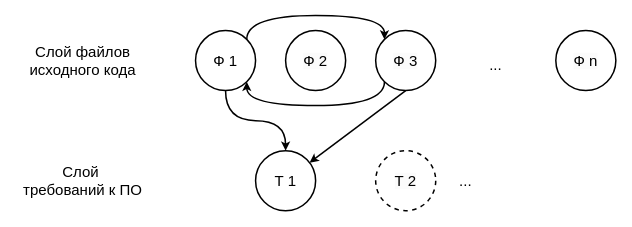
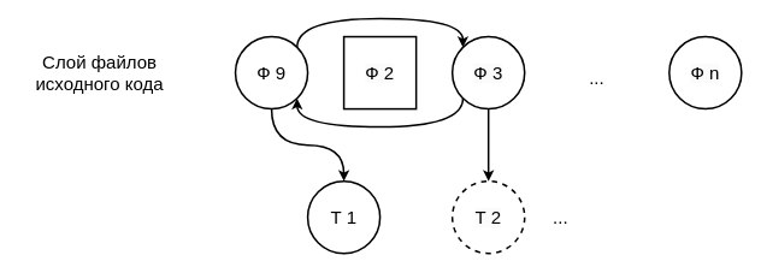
- <mxCell id="4" value="Ф 1" style="ellipse;whiteSpace=wrap;html=1;aspect=fixed;fontSize=20;strokeWidth=2;" parent="1" vertex="1"><mxGeometry x="260" y="40" width="80" height="80" as="geometry" /></mxCell>
+ <mxCell id="4" value="Ф 9" style="ellipse;whiteSpace=wrap;html=1;aspect=fixed;fontSize=20;strokeWidth=2;" parent="1" vertex="1"><mxGeometry x="260" y="40" width="80" height="80" as="geometry" /></mxCell>
- <mxCell id="5" value="&lt;span style=&quot;color: rgb(0, 0, 0); font-family: Helvetica; font-size: 20px; font-style: normal; font-variant-ligatures: normal; font-variant-caps: normal; font-weight: 400; letter-spacing: normal; orphans: 2; text-align: center; text-indent: 0px; text-transform: none; widows: 2; word-spacing: 0px; -webkit-text-stroke-width: 0px; white-space: normal; background-color: rgb(251, 251, 251); text-decoration-thickness: initial; text-decoration-style: initial; text-decoration-color: initial; float: none; display: inline !important;&quot;&gt;Ф 2&lt;/span&gt;" style="ellipse;whiteSpace=wrap;html=1;aspect=fixed;fontSize=20;strokeWidth=2;" parent="1" vertex="1"><mxGeometry x="380" y="40" width="80" height="80" as="geometry" /></mxCell>
+ <mxCell id="5" value="&lt;span style=&quot;color: rgb(0, 0, 0); font-family: Helvetica; font-size: 20px; font-style: normal; font-variant-ligatures: normal; font-variant-caps: normal; font-weight: 400; letter-spacing: normal; orphans: 2; text-align: center; text-indent: 0px; text-transform: none; widows: 2; word-spacing: 0px; -webkit-text-stroke-width: 0px; white-space: normal; background-color: rgb(251, 251, 251); text-decoration-thickness: initial; text-decoration-style: initial; text-decoration-color: initial; float: none; display: inline !important;&quot;&gt;Ф 2&lt;/span&gt;" style="whiteSpace=wrap;html=1;aspect=fixed;fontSize=20;strokeWidth=2;rounded=0;" parent="1" vertex="1"><mxGeometry x="380" y="40" width="80" height="80" as="geometry" /></mxCell>
- <mxCell id="13" value="" style="endArrow=classic;html=1;rounded=0;exitX=0.5;exitY=1;exitDx=0;exitDy=0;fontSize=20;strokeWidth=2;" parent="1" source="7" target="8" edge="1"><mxGeometry width="50" height="50" relative="1" as="geometry"><mxPoint x="540" y="250" as="sourcePoint" /><mxPoint x="590" y="200" as="targetPoint" /></mxGeometry></mxCell>
+ <mxCell id="13" value="" style="endArrow=classic;html=1;rounded=0;exitX=0.5;exitY=1;exitDx=0;exitDy=0;entryX=0.5;entryY=0;entryDx=0;entryDy=0;fontSize=20;strokeWidth=2;" parent="1" source="7" target="9" edge="1"><mxGeometry width="50" height="50" relative="1" as="geometry"><mxPoint x="540" y="250" as="sourcePoint" /><mxPoint x="590" y="200" as="targetPoint" /></mxGeometry></mxCell>
- <mxCell id="15" value="Слой&amp;nbsp;&lt;div&gt;требований к ПО&lt;/div&gt;" style="text;html=1;align=center;verticalAlign=middle;whiteSpace=wrap;rounded=0;fontSize=20;strokeWidth=2;" parent="1" vertex="1"><mxGeometry x="20" y="225" width="180" height="30" as="geometry" /></mxCell>
